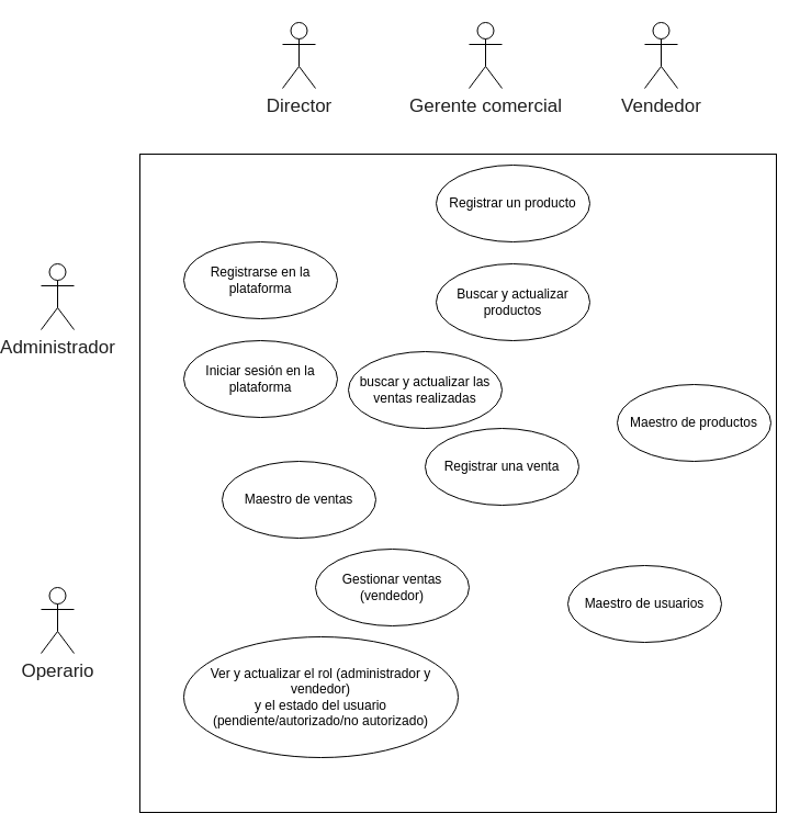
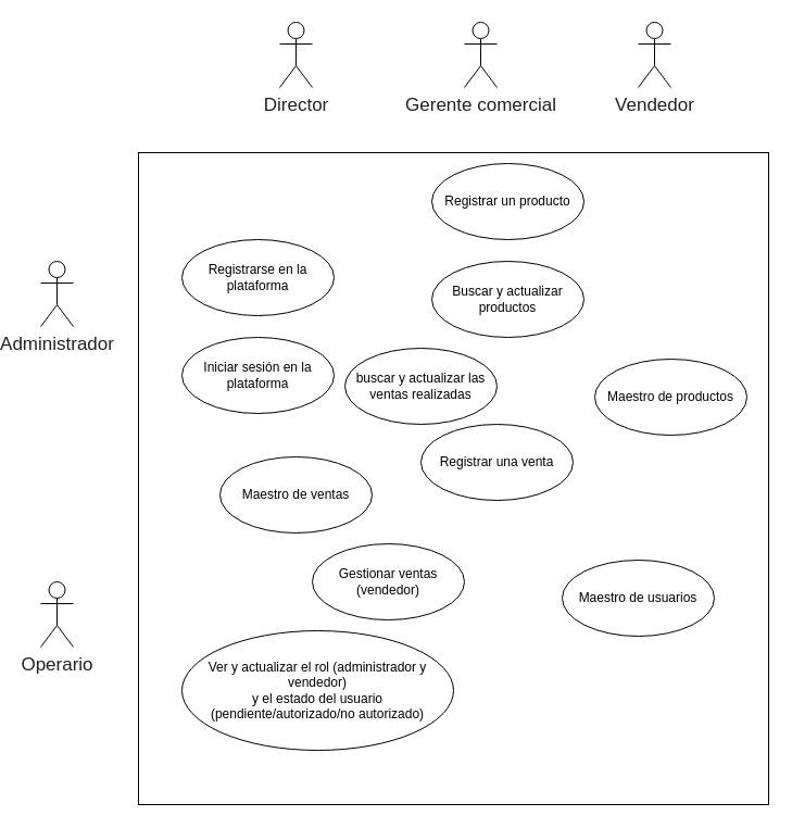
- <mxCell id="10" value="Maestro de productos" style="ellipse;whiteSpace=wrap;html=1;" vertex="1" parent="1"><mxGeometry x="545" y="350" width="140" height="70" as="geometry" /></mxCell>
+ <mxCell id="10" value="Maestro de productos" style="ellipse;whiteSpace=wrap;html=1;" vertex="1" parent="1"><mxGeometry x="530" y="330" width="140" height="70" as="geometry" /></mxCell>
